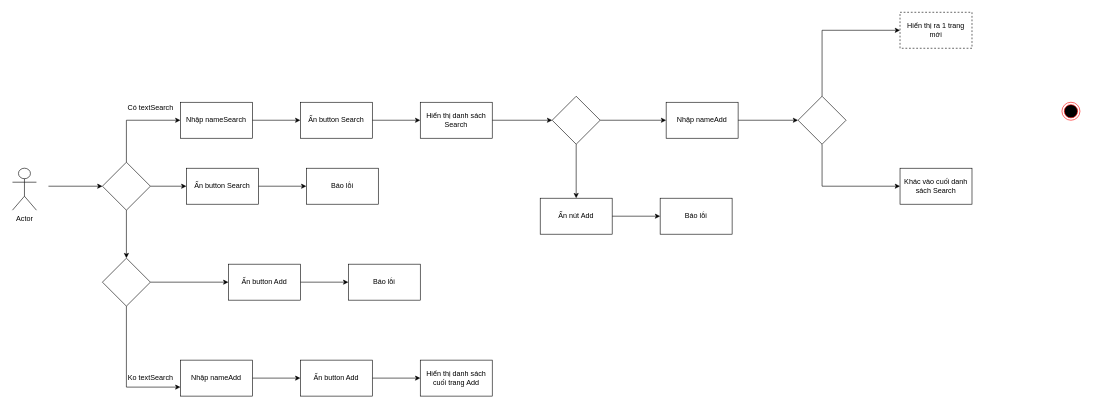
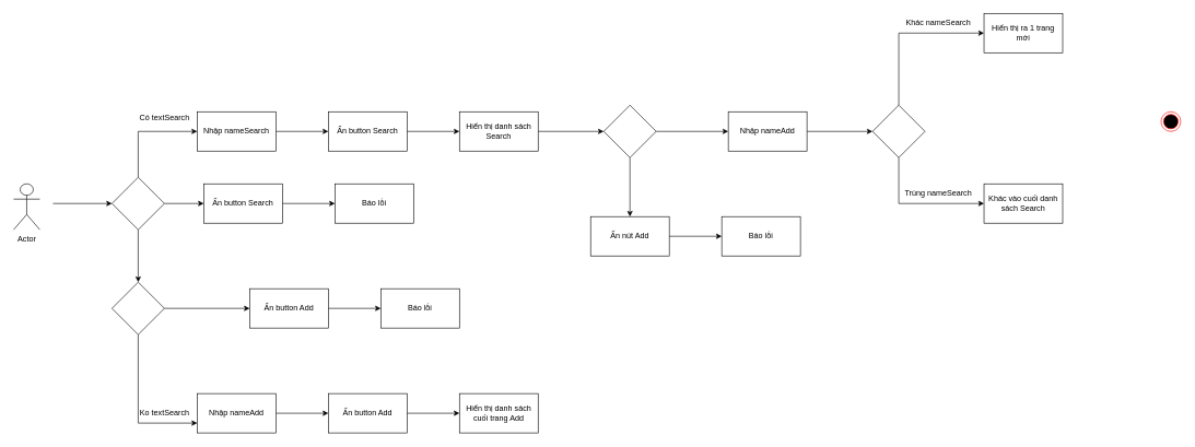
+ <mxCell id="24" value="Khác nameSearch" style="text;html=1;align=center;verticalAlign=middle;resizable=0;points=[];autosize=1;strokeColor=none;fillColor=none;" vertex="1" parent="1"><mxGeometry x="1370" y="20" width="120" height="30" as="geometry" /></mxCell>
- <mxCell id="23" value="Hiển thị ra 1 trang mới" style="whiteSpace=wrap;html=1;rounded=0;dashed=1;" vertex="1" parent="1"><mxGeometry x="1500" y="20" width="120" height="60" as="geometry" /></mxCell>
+ <mxCell id="23" value="Hiển thị ra 1 trang mới" style="whiteSpace=wrap;html=1;rounded=0;" vertex="1" parent="1"><mxGeometry x="1500" y="20" width="120" height="60" as="geometry" /></mxCell>
+ <mxCell id="26" value="Trùng nameSearch" style="text;html=1;align=center;verticalAlign=middle;resizable=0;points=[];autosize=1;strokeColor=none;fillColor=none;" vertex="1" parent="1"><mxGeometry x="1365" y="280" width="130" height="30" as="geometry" /></mxCell>
